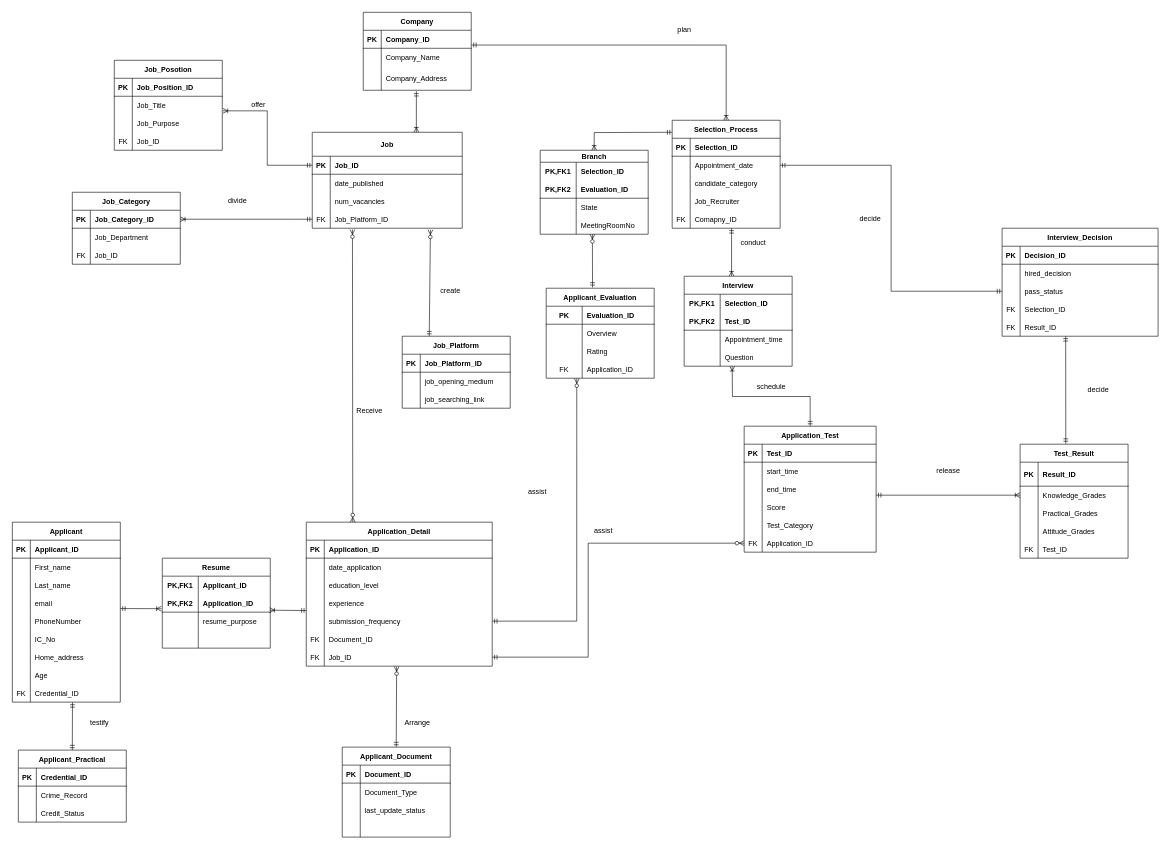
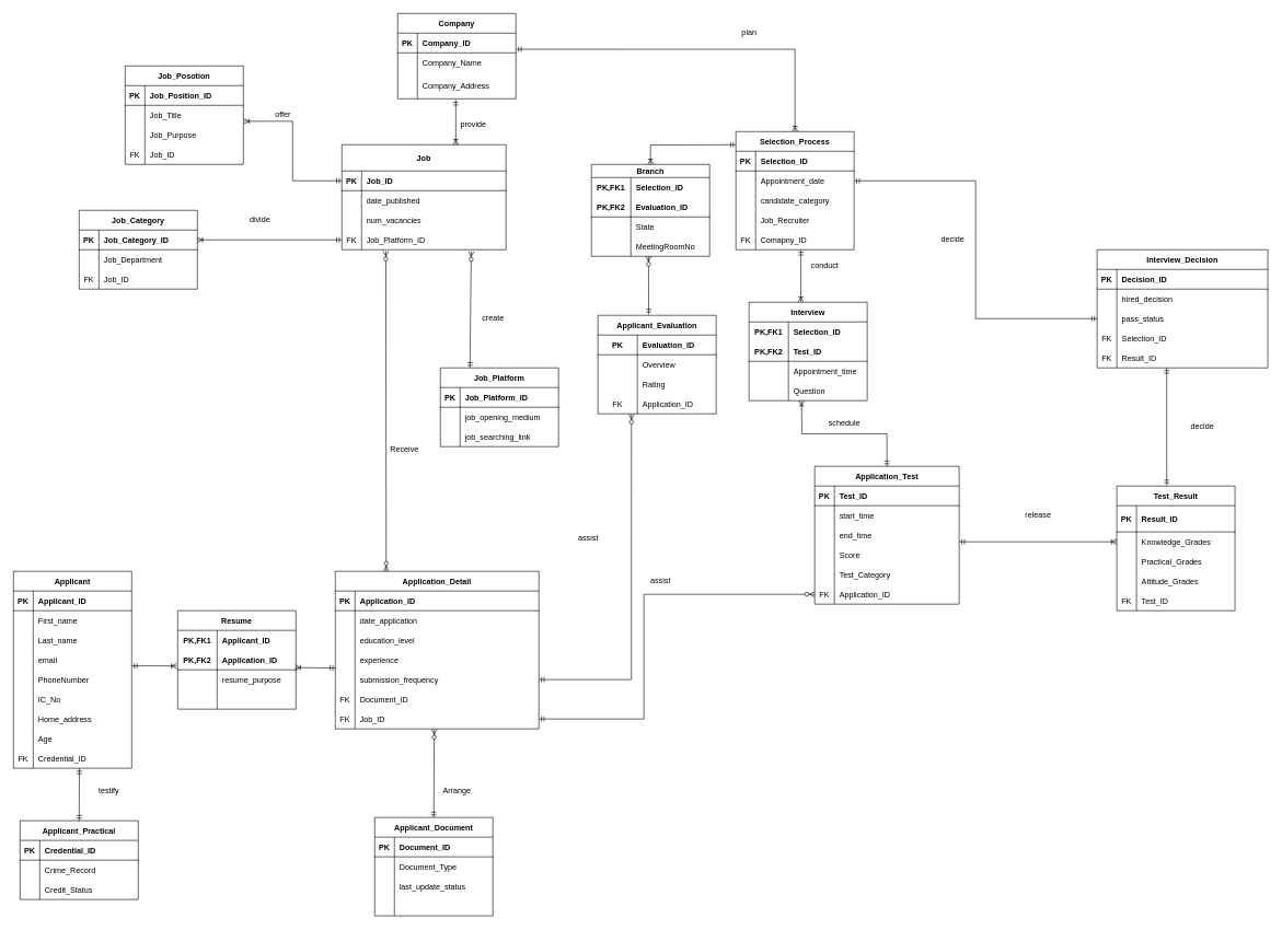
+ <mxCell id="217" value="provide" style="text;html=1;align=center;verticalAlign=middle;resizable=0;points=[];autosize=1;strokeColor=none;fillColor=none;" vertex="1" parent="1"><mxGeometry x="690" y="175" width="60" height="30" as="geometry" /></mxCell>
